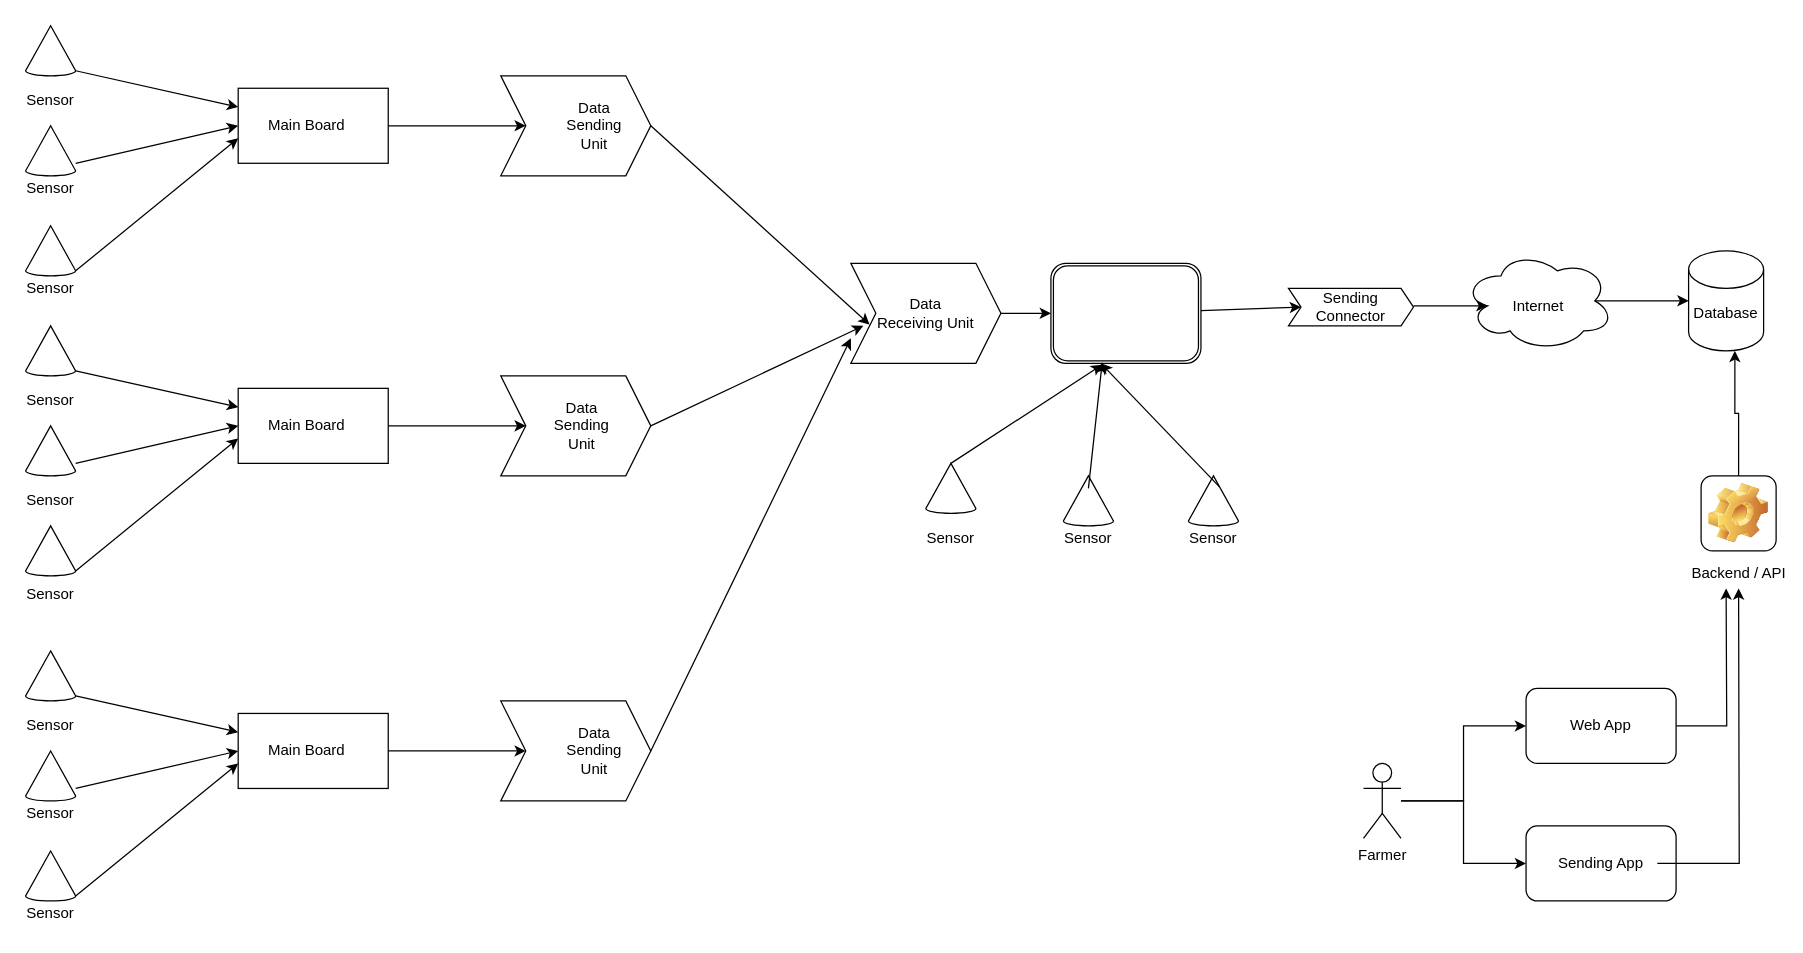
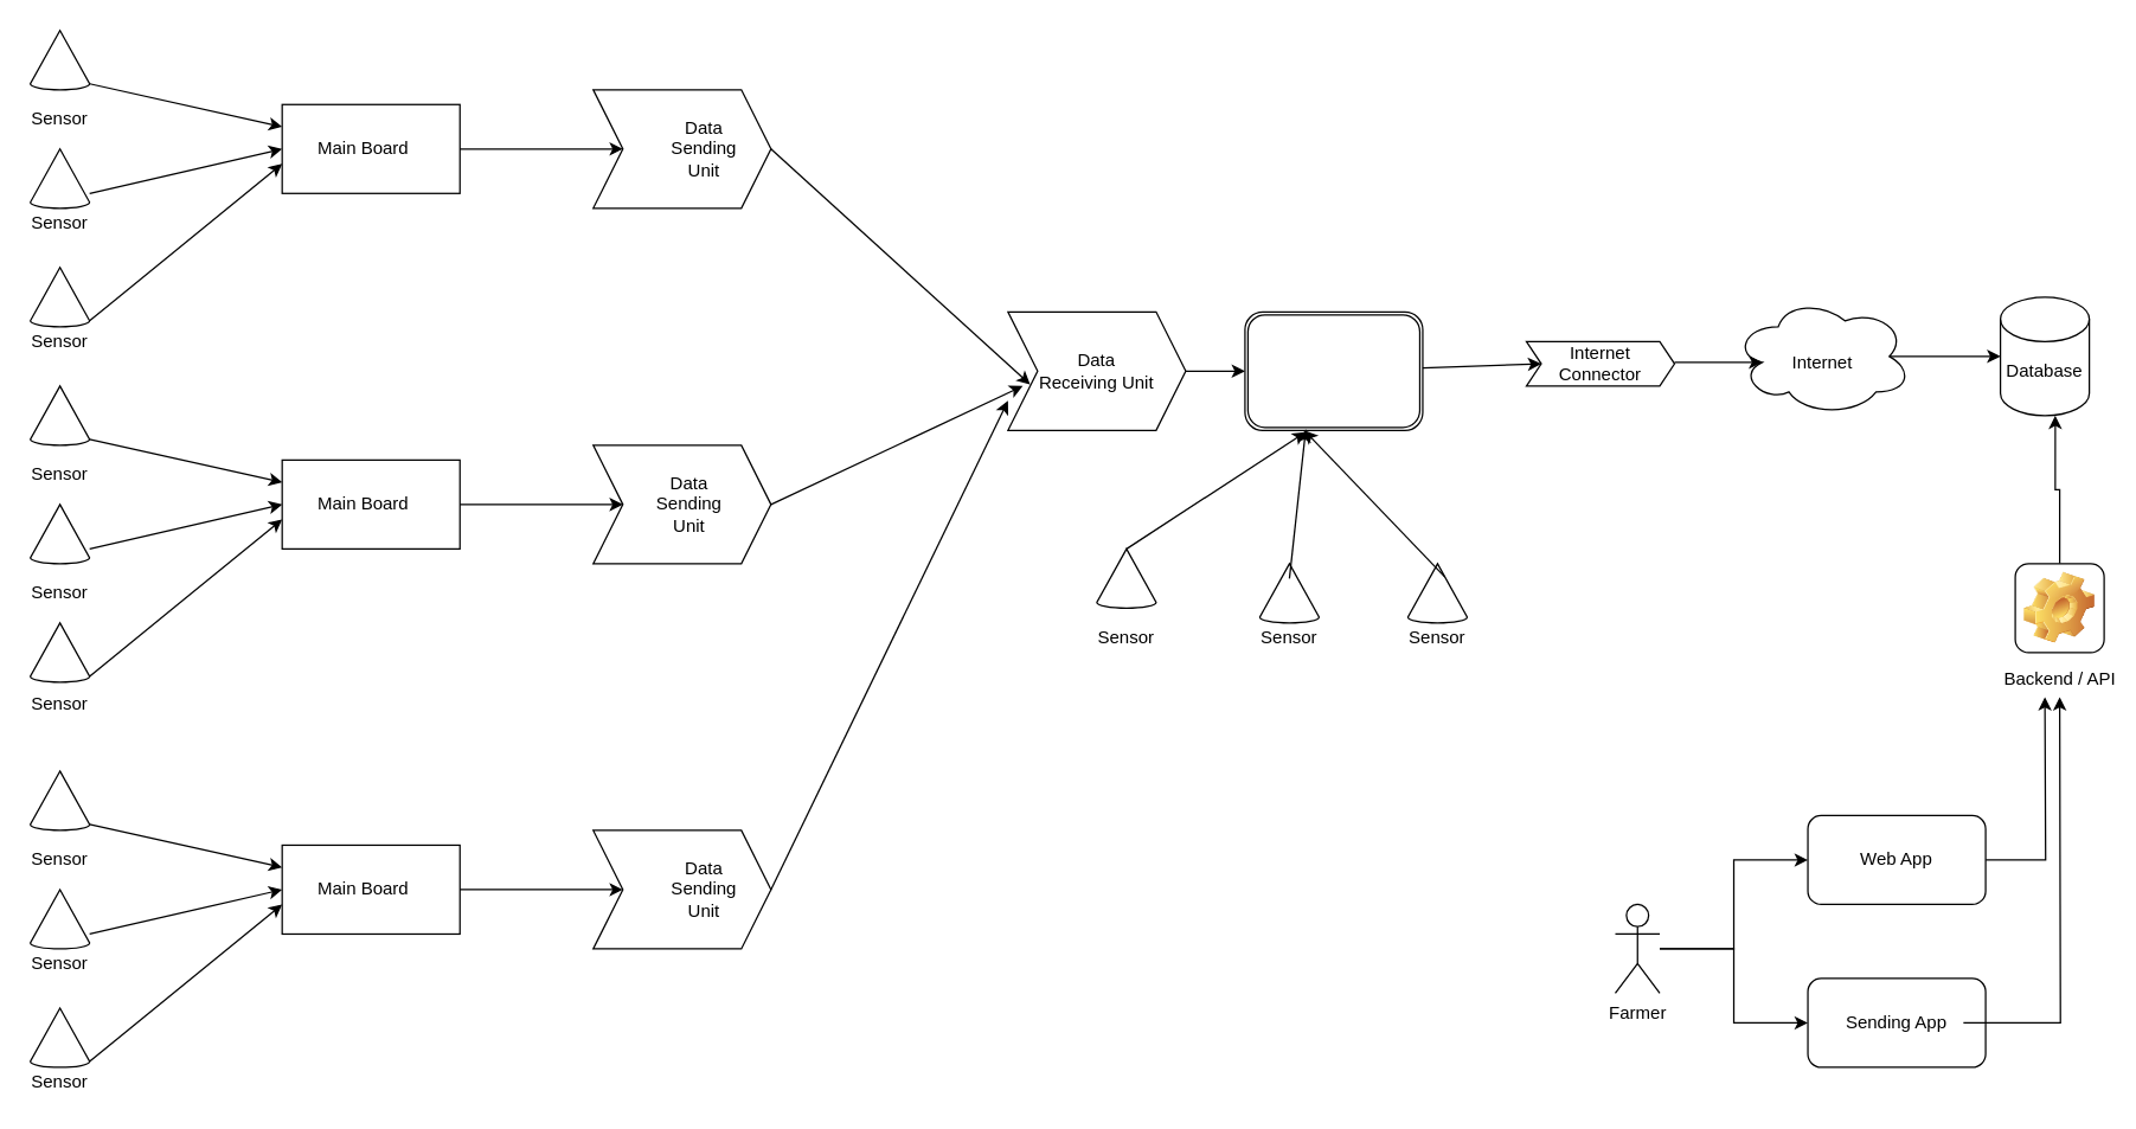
- <mxCell id="75" value="Sending Connector" style="text;html=1;strokeColor=none;fillColor=none;align=center;verticalAlign=middle;whiteSpace=wrap;rounded=0;" vertex="1" parent="1"><mxGeometry x="1060" y="235" width="40" height="20" as="geometry" /></mxCell>
+ <mxCell id="75" value="Internet Connector" style="text;html=1;strokeColor=none;fillColor=none;align=center;verticalAlign=middle;whiteSpace=wrap;rounded=0;" vertex="1" parent="1"><mxGeometry x="1060" y="235" width="40" height="20" as="geometry" /></mxCell>
